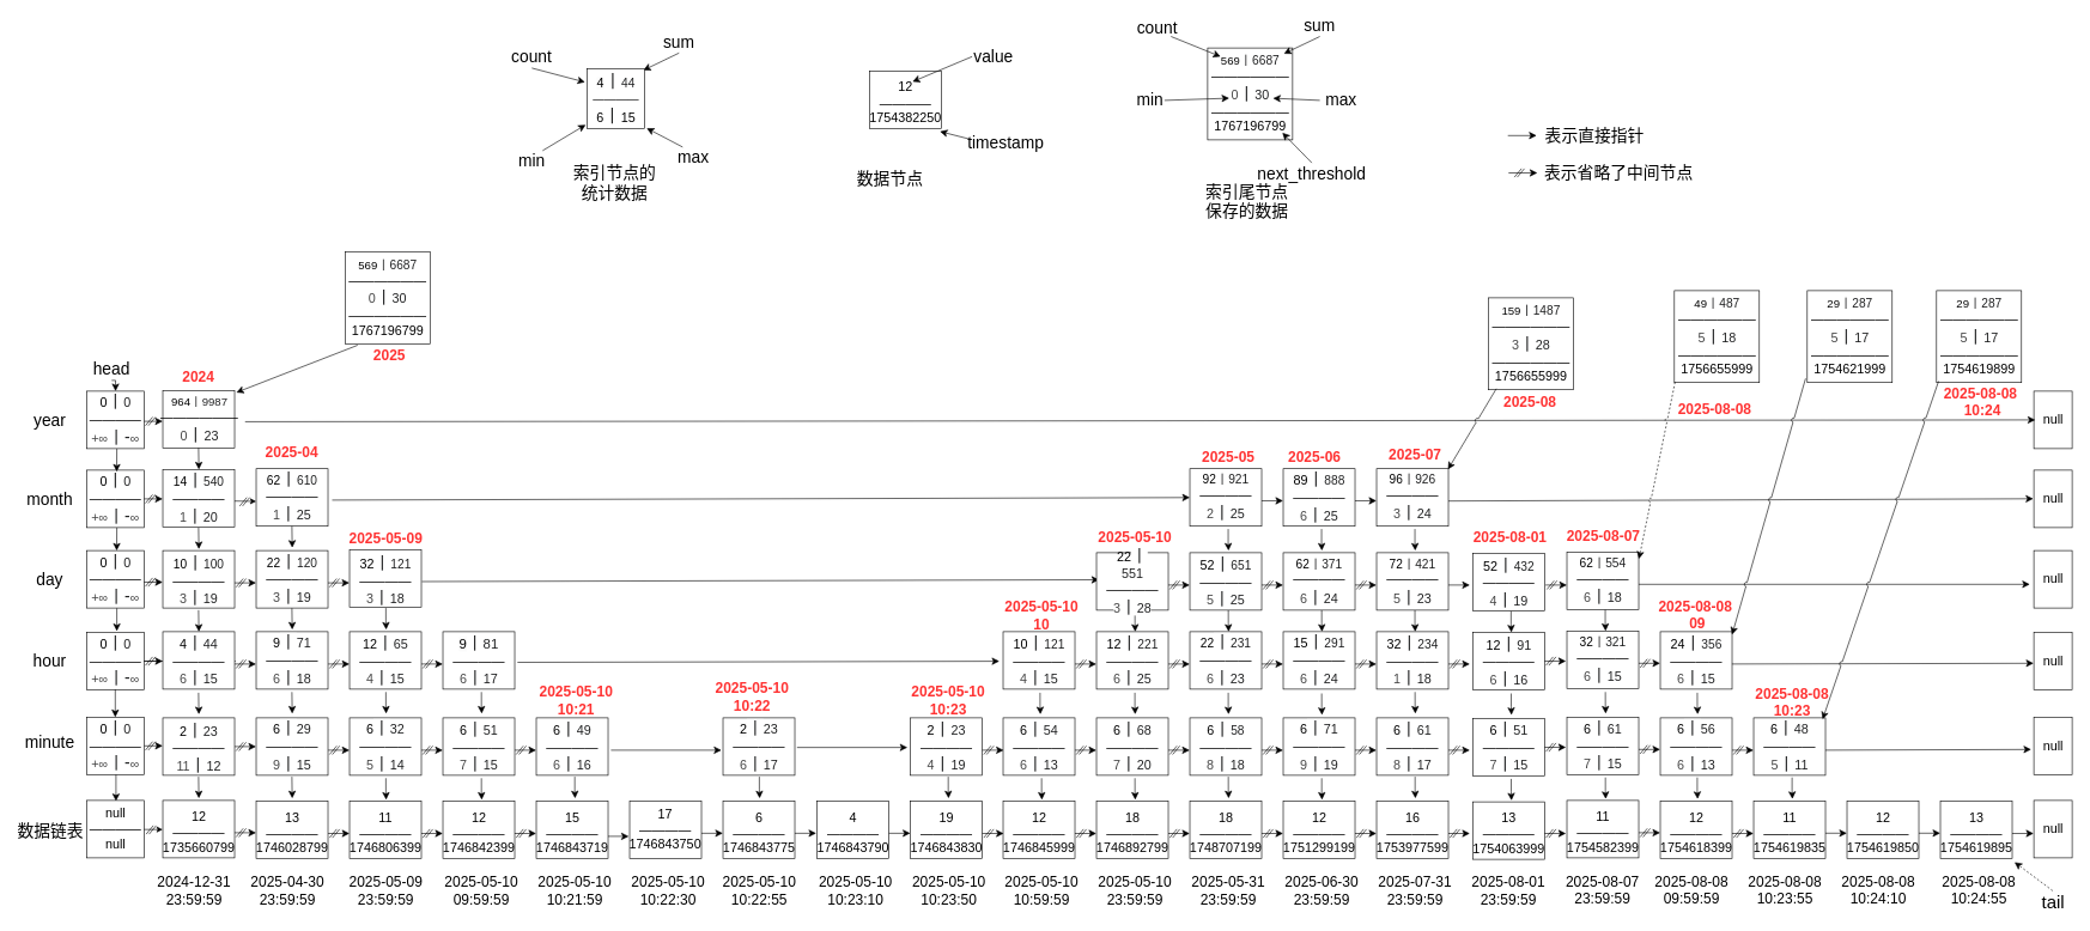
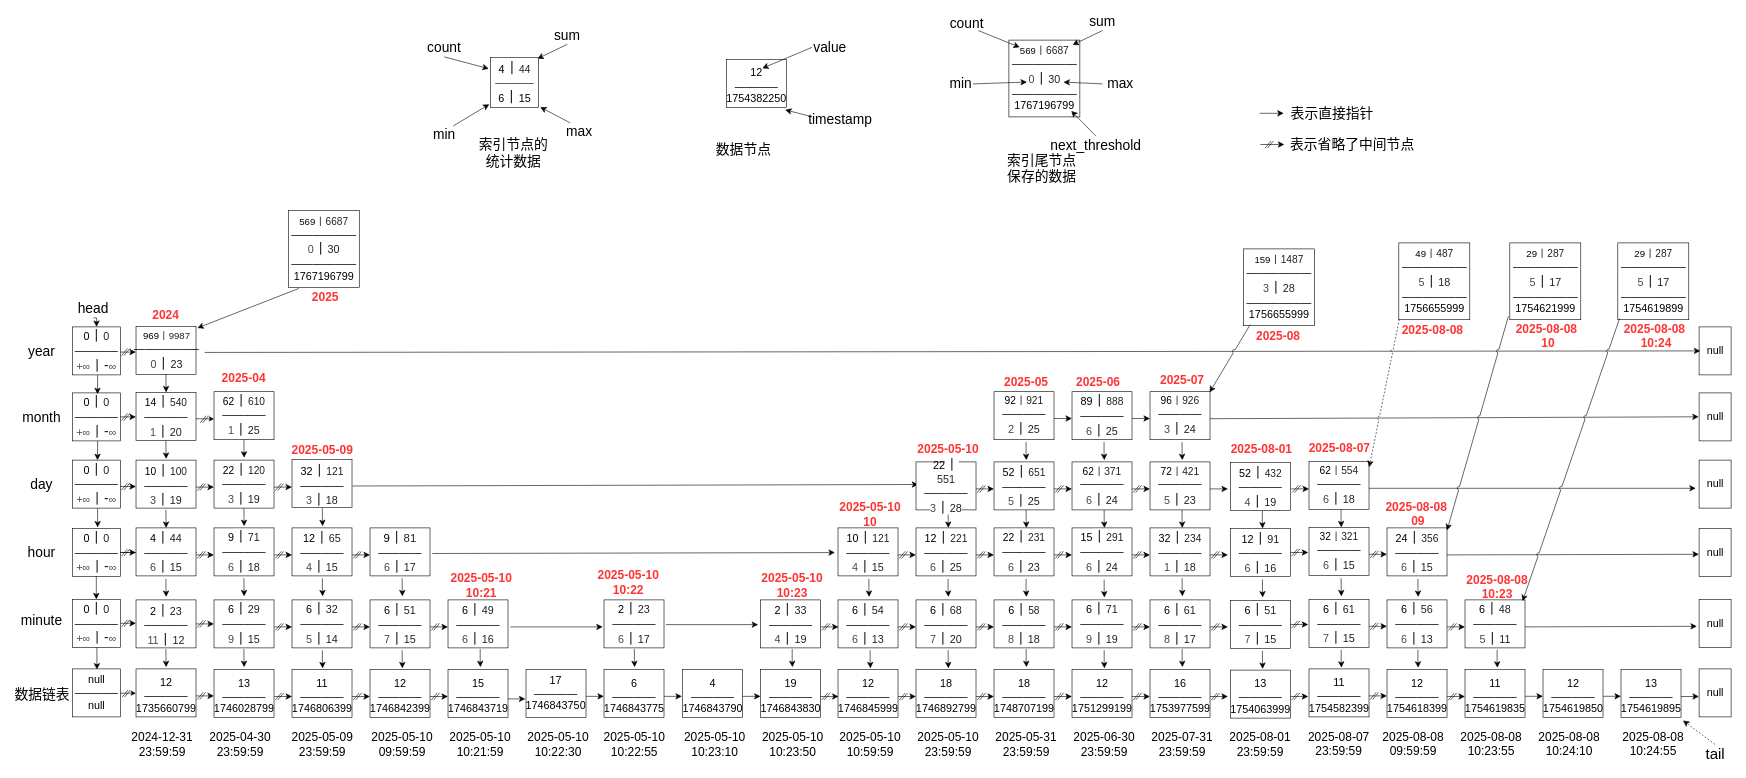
+ <mxCell id="549" value="&lt;font color=&quot;#ff3333&quot; style=&quot;font-size: 20px;&quot;&gt;&lt;b&gt;2025-08-08&amp;nbsp;&lt;/b&gt;&lt;/font&gt;&lt;div&gt;&lt;font color=&quot;#ff3333&quot; style=&quot;font-size: 20px;&quot;&gt;&lt;b&gt;10&lt;/b&gt;&lt;/font&gt;&lt;/div&gt;" style="text;html=1;align=center;verticalAlign=middle;whiteSpace=wrap;rounded=0;fontSize=20;" vertex="1" parent="1"><mxGeometry x="2510" y="543" width="140" height="30" as="geometry" /></mxCell>
- <mxCell id="544" value="&lt;font color=&quot;#ff3333&quot; style=&quot;font-size: 20px;&quot;&gt;&lt;b&gt;2025-08-08&amp;nbsp;&lt;/b&gt;&lt;/font&gt;" style="text;html=1;align=center;verticalAlign=middle;whiteSpace=wrap;rounded=0;fontSize=20;" vertex="1" parent="1"><mxGeometry x="2320" y="554" width="140" height="30" as="geometry" /></mxCell>
+ <mxCell id="544" value="&lt;font color=&quot;#ff3333&quot; style=&quot;font-size: 20px;&quot;&gt;&lt;b&gt;2025-08-08&amp;nbsp;&lt;/b&gt;&lt;/font&gt;" style="text;html=1;align=center;verticalAlign=middle;whiteSpace=wrap;rounded=0;fontSize=20;" vertex="1" parent="1"><mxGeometry x="2320" y="534" width="140" height="30" as="geometry" /></mxCell>
- <mxCell id="232" value="&lt;div style=&quot;&quot;&gt;&lt;span style=&quot;text-align: start;&quot;&gt;&lt;font style=&quot;font-size: 16px;&quot;&gt;964&lt;/font&gt;&lt;font style=&quot;font-size: 16px; color: rgb(32, 33, 34); text-wrap: wrap; background-color: rgb(255, 255, 255);&quot;&gt;丨9&lt;/font&gt;&lt;span style=&quot;font-size: 16px; color: rgb(32, 33, 34); text-wrap: wrap; background-color: rgb(255, 255, 255);&quot;&gt;&lt;font style=&quot;font-size: 16px;&quot;&gt;987&lt;/font&gt;&lt;/span&gt;&lt;/span&gt;&lt;/div&gt;——————&lt;br&gt;&lt;span style=&quot;text-wrap: wrap; text-align: start; background-color: rgb(255, 255, 255);&quot;&gt;&lt;font color=&quot;#474747&quot;&gt;0&lt;/font&gt;&lt;font style=&quot;color: rgb(32, 33, 34); font-size: 23px;&quot;&gt;丨&lt;/font&gt;&lt;font style=&quot;color: rgb(32, 33, 34);&quot;&gt;23&lt;/font&gt;&lt;/span&gt;" style="text;html=1;align=center;verticalAlign=middle;resizable=0;points=[];autosize=1;strokeColor=none;fillColor=none;fontSize=18;strokeWidth=7;opacity=0;fontFamily=Helvetica;" vertex="1" parent="1"><mxGeometry x="212.189" y="544" width="130" height="80" as="geometry" /></mxCell>
+ <mxCell id="232" value="&lt;div style=&quot;&quot;&gt;&lt;span style=&quot;text-align: start;&quot;&gt;&lt;font style=&quot;font-size: 16px;&quot;&gt;969&lt;/font&gt;&lt;font style=&quot;font-size: 16px; color: rgb(32, 33, 34); text-wrap: wrap; background-color: rgb(255, 255, 255);&quot;&gt;丨9&lt;/font&gt;&lt;span style=&quot;font-size: 16px; color: rgb(32, 33, 34); text-wrap: wrap; background-color: rgb(255, 255, 255);&quot;&gt;&lt;font style=&quot;font-size: 16px;&quot;&gt;987&lt;/font&gt;&lt;/span&gt;&lt;/span&gt;&lt;/div&gt;——————&lt;br&gt;&lt;span style=&quot;text-wrap: wrap; text-align: start; background-color: rgb(255, 255, 255);&quot;&gt;&lt;font color=&quot;#474747&quot;&gt;0&lt;/font&gt;&lt;font style=&quot;color: rgb(32, 33, 34); font-size: 23px;&quot;&gt;丨&lt;/font&gt;&lt;font style=&quot;color: rgb(32, 33, 34);&quot;&gt;23&lt;/font&gt;&lt;/span&gt;" style="text;html=1;align=center;verticalAlign=middle;resizable=0;points=[];autosize=1;strokeColor=none;fillColor=none;fontSize=18;strokeWidth=7;opacity=0;fontFamily=Helvetica;" vertex="1" parent="1"><mxGeometry x="212.189" y="544" width="130" height="80" as="geometry" /></mxCell>
- <mxCell id="270" value="" style="endArrow=classic;html=1;rounded=0;endSize=8;jumpSize=13;fontFamily=Helvetica;exitX=1.058;exitY=0.552;exitDx=0;exitDy=0;exitPerimeter=0;" edge="1" parent="1" source="326" target="399"><mxGeometry width="50" height="50" relative="1" as="geometry"><mxPoint x="460" y="530" as="sourcePoint" /><mxPoint x="489.81" y="530" as="targetPoint" /><Array as="points" /></mxGeometry></mxCell>
- <mxCell id="363" value="&lt;div&gt;&lt;span style=&quot;text-align: start;&quot;&gt;&lt;font style=&quot;background-color: rgb(251, 251, 251);&quot;&gt;2&lt;/font&gt;&lt;font style=&quot;color: rgb(32, 33, 34); text-wrap: wrap; background-color: rgb(255, 255, 255); font-size: 23px;&quot;&gt;丨&lt;/font&gt;&lt;font style=&quot;color: rgb(32, 33, 34); text-wrap: wrap; background-color: rgb(255, 255, 255);&quot;&gt;23&lt;/font&gt;&lt;/span&gt;&lt;/div&gt;————&lt;br&gt;&lt;span style=&quot;text-wrap: wrap; text-align: start; background-color: rgb(255, 255, 255);&quot;&gt;&lt;font color=&quot;#474747&quot;&gt;4&lt;/font&gt;&lt;/span&gt;&lt;span style=&quot;text-wrap: wrap; color: rgb(32, 33, 34); text-align: start; background-color: rgb(255, 255, 255);&quot;&gt;&lt;font style=&quot;font-size: 23px;&quot;&gt;丨&lt;/font&gt;19&lt;/span&gt;" style="text;html=1;align=center;verticalAlign=middle;resizable=0;points=[];autosize=1;strokeColor=none;fillColor=none;fontSize=18;strokeWidth=7;opacity=0;fontFamily=Helvetica;" vertex="1" parent="1"><mxGeometry x="1267.189" y="995" width="100" height="90" as="geometry" /></mxCell>
+ <mxCell id="363" value="&lt;div&gt;&lt;span style=&quot;text-align: start;&quot;&gt;&lt;font style=&quot;background-color: rgb(251, 251, 251);&quot;&gt;2&lt;/font&gt;&lt;font style=&quot;color: rgb(32, 33, 34); text-wrap: wrap; background-color: rgb(255, 255, 255); font-size: 23px;&quot;&gt;丨&lt;/font&gt;&lt;font style=&quot;color: rgb(32, 33, 34); text-wrap: wrap; background-color: rgb(255, 255, 255);&quot;&gt;33&lt;/font&gt;&lt;/span&gt;&lt;/div&gt;————&lt;br&gt;&lt;span style=&quot;text-wrap: wrap; text-align: start; background-color: rgb(255, 255, 255);&quot;&gt;&lt;font color=&quot;#474747&quot;&gt;4&lt;/font&gt;&lt;/span&gt;&lt;span style=&quot;text-wrap: wrap; color: rgb(32, 33, 34); text-align: start; background-color: rgb(255, 255, 255);&quot;&gt;&lt;font style=&quot;font-size: 23px;&quot;&gt;丨&lt;/font&gt;19&lt;/span&gt;" style="text;html=1;align=center;verticalAlign=middle;resizable=0;points=[];autosize=1;strokeColor=none;fillColor=none;fontSize=18;strokeWidth=7;opacity=0;fontFamily=Helvetica;" vertex="1" parent="1"><mxGeometry x="1267.189" y="995" width="100" height="90" as="geometry" /></mxCell>
